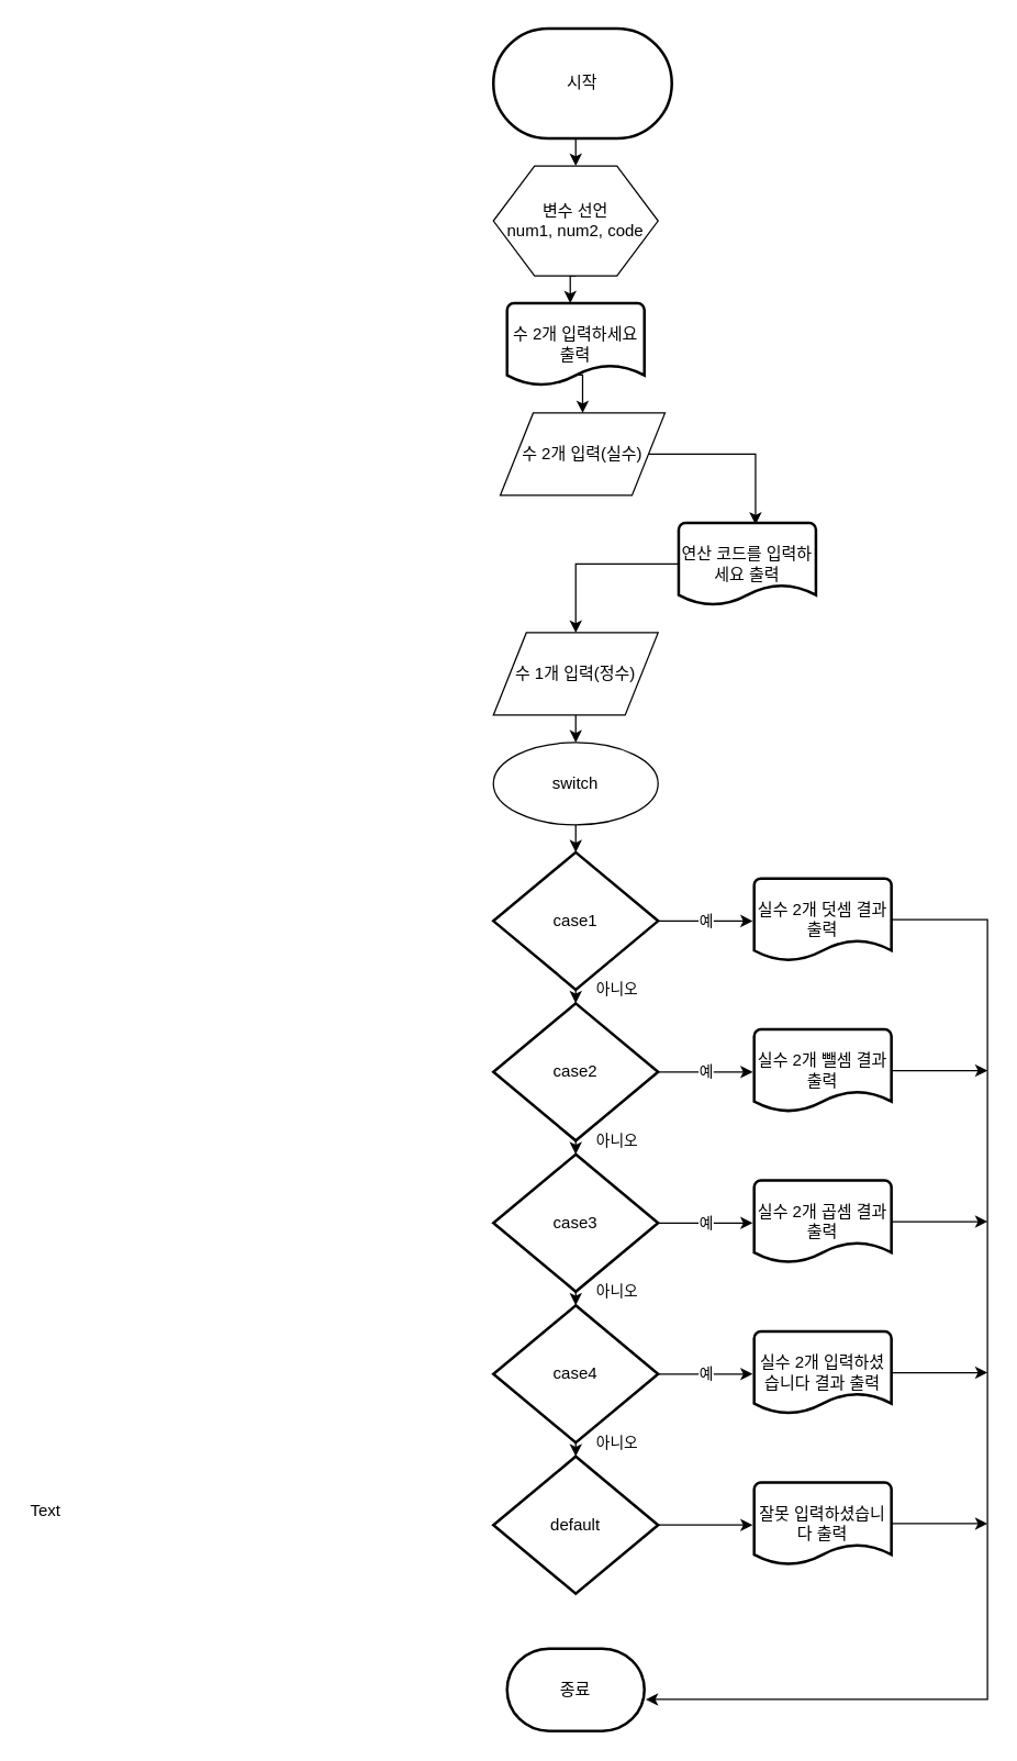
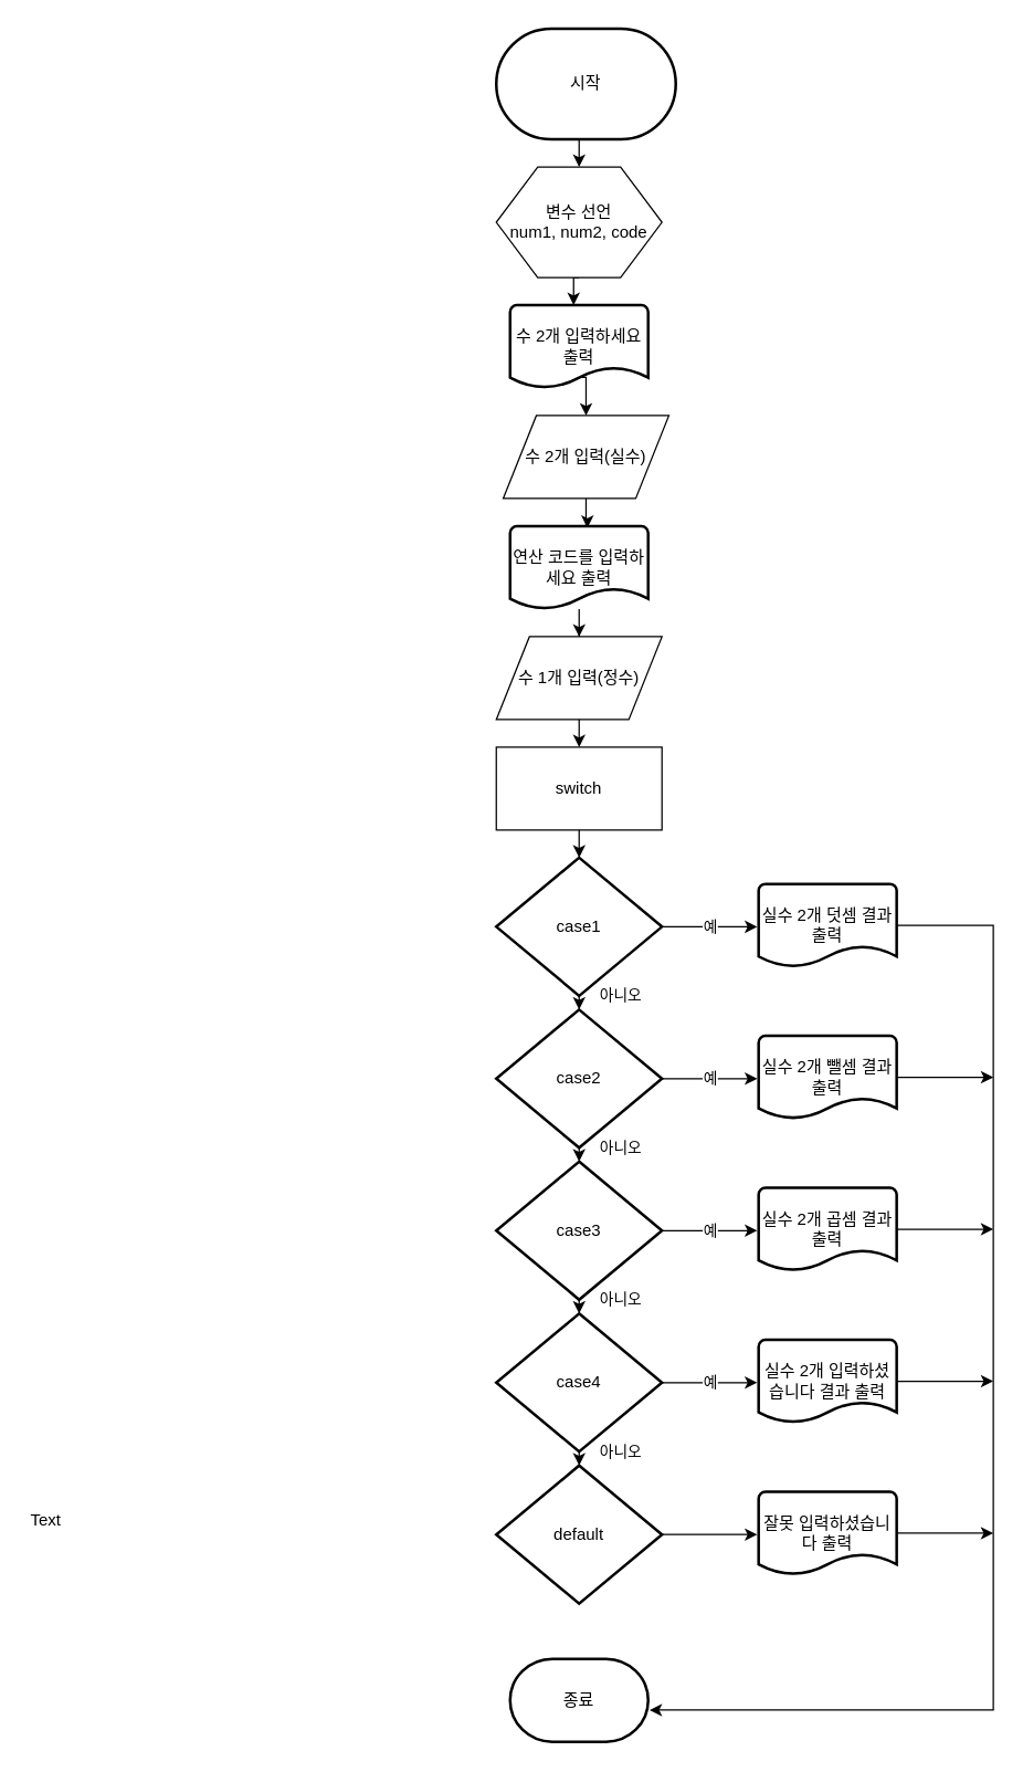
- <mxCell id="11" value="연산 코드를 입력하세요 출력" style="strokeWidth=2;html=1;shape=mxgraph.flowchart.document2;whiteSpace=wrap;size=0.25;" vertex="1" parent="1"><mxGeometry x="494" y="380" width="100" height="60" as="geometry" /></mxCell>
+ <mxCell id="11" value="연산 코드를 입력하세요 출력" style="strokeWidth=2;html=1;shape=mxgraph.flowchart.document2;whiteSpace=wrap;size=0.25;" vertex="1" parent="1"><mxGeometry x="369" y="380" width="100" height="60" as="geometry" /></mxCell>
- <mxCell id="15" value="switch" style="ellipse;whiteSpace=wrap;html=1;" vertex="1" parent="1"><mxGeometry x="359" y="540" width="120" height="60" as="geometry" /></mxCell>
+ <mxCell id="15" value="switch" style="rounded=0;whiteSpace=wrap;html=1;" vertex="1" parent="1"><mxGeometry x="359" y="540" width="120" height="60" as="geometry" /></mxCell>
